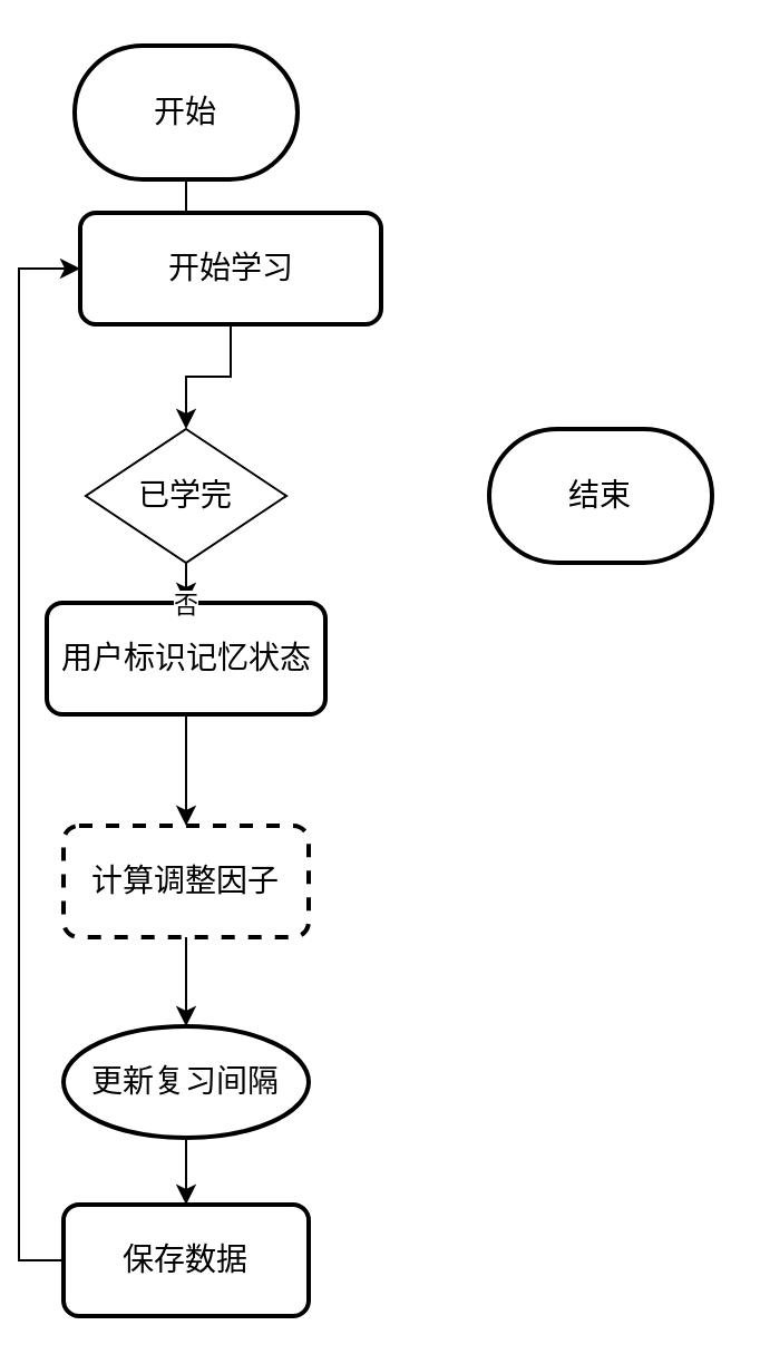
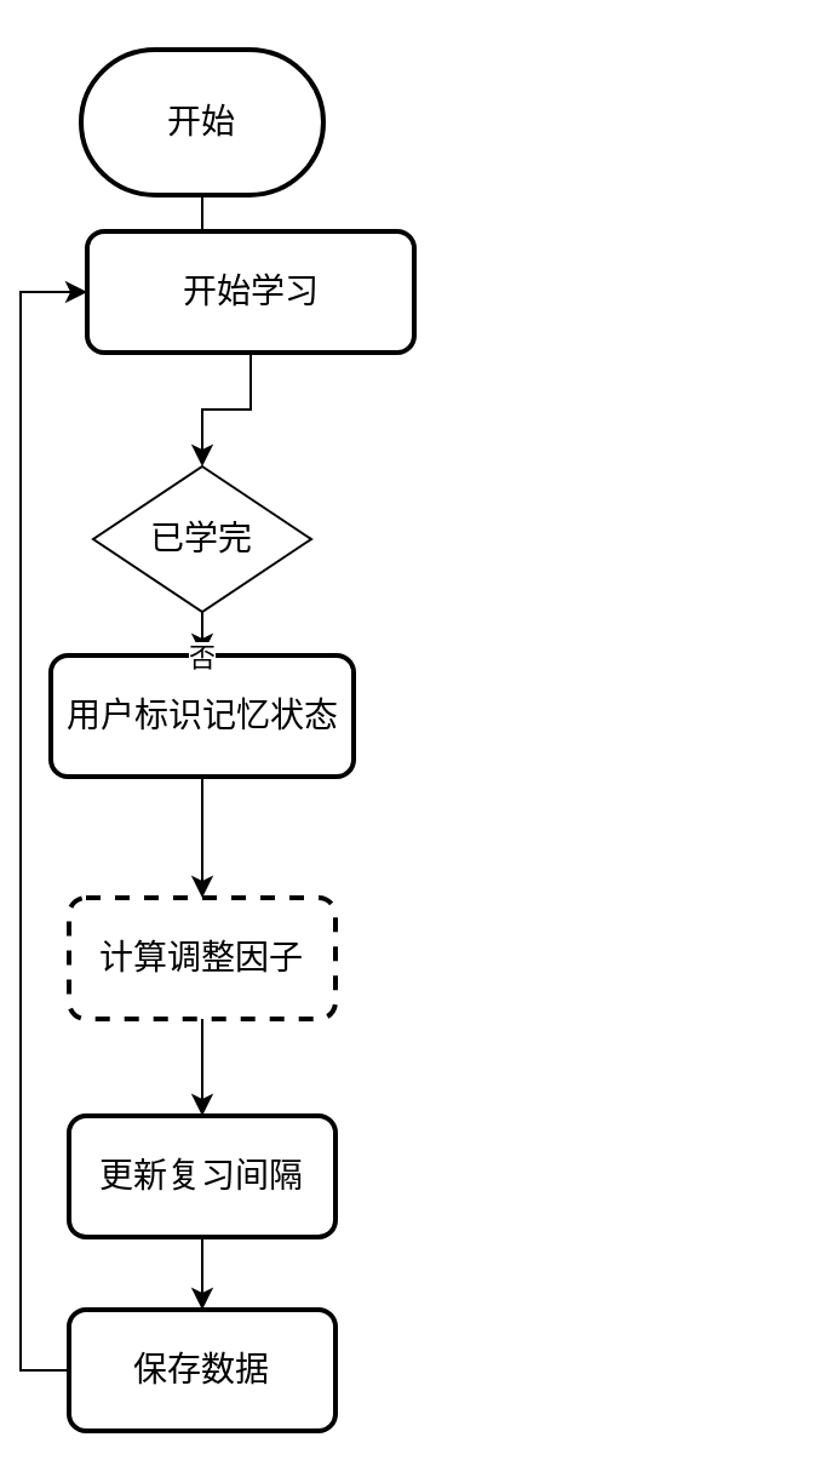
- <mxCell id="4" value="结束" style="strokeWidth=2;html=1;shape=mxgraph.flowchart.terminator;whiteSpace=wrap;fontSize=14;" vertex="1" parent="1"><mxGeometry x="219" y="192" width="100" height="60" as="geometry" /></mxCell>
- <mxCell id="12" value="更新复习间隔" style="ellipse;whiteSpace=wrap;html=1;absoluteArcSize=1;arcSize=14;strokeWidth=2;fontSize=14;" vertex="1" parent="1"><mxGeometry x="28" y="460" width="110" height="50" as="geometry" /></mxCell>
+ <mxCell id="12" value="更新复习间隔" style="rounded=1;whiteSpace=wrap;html=1;absoluteArcSize=1;arcSize=14;strokeWidth=2;fontSize=14;" vertex="1" parent="1"><mxGeometry x="28" y="460" width="110" height="50" as="geometry" /></mxCell>
